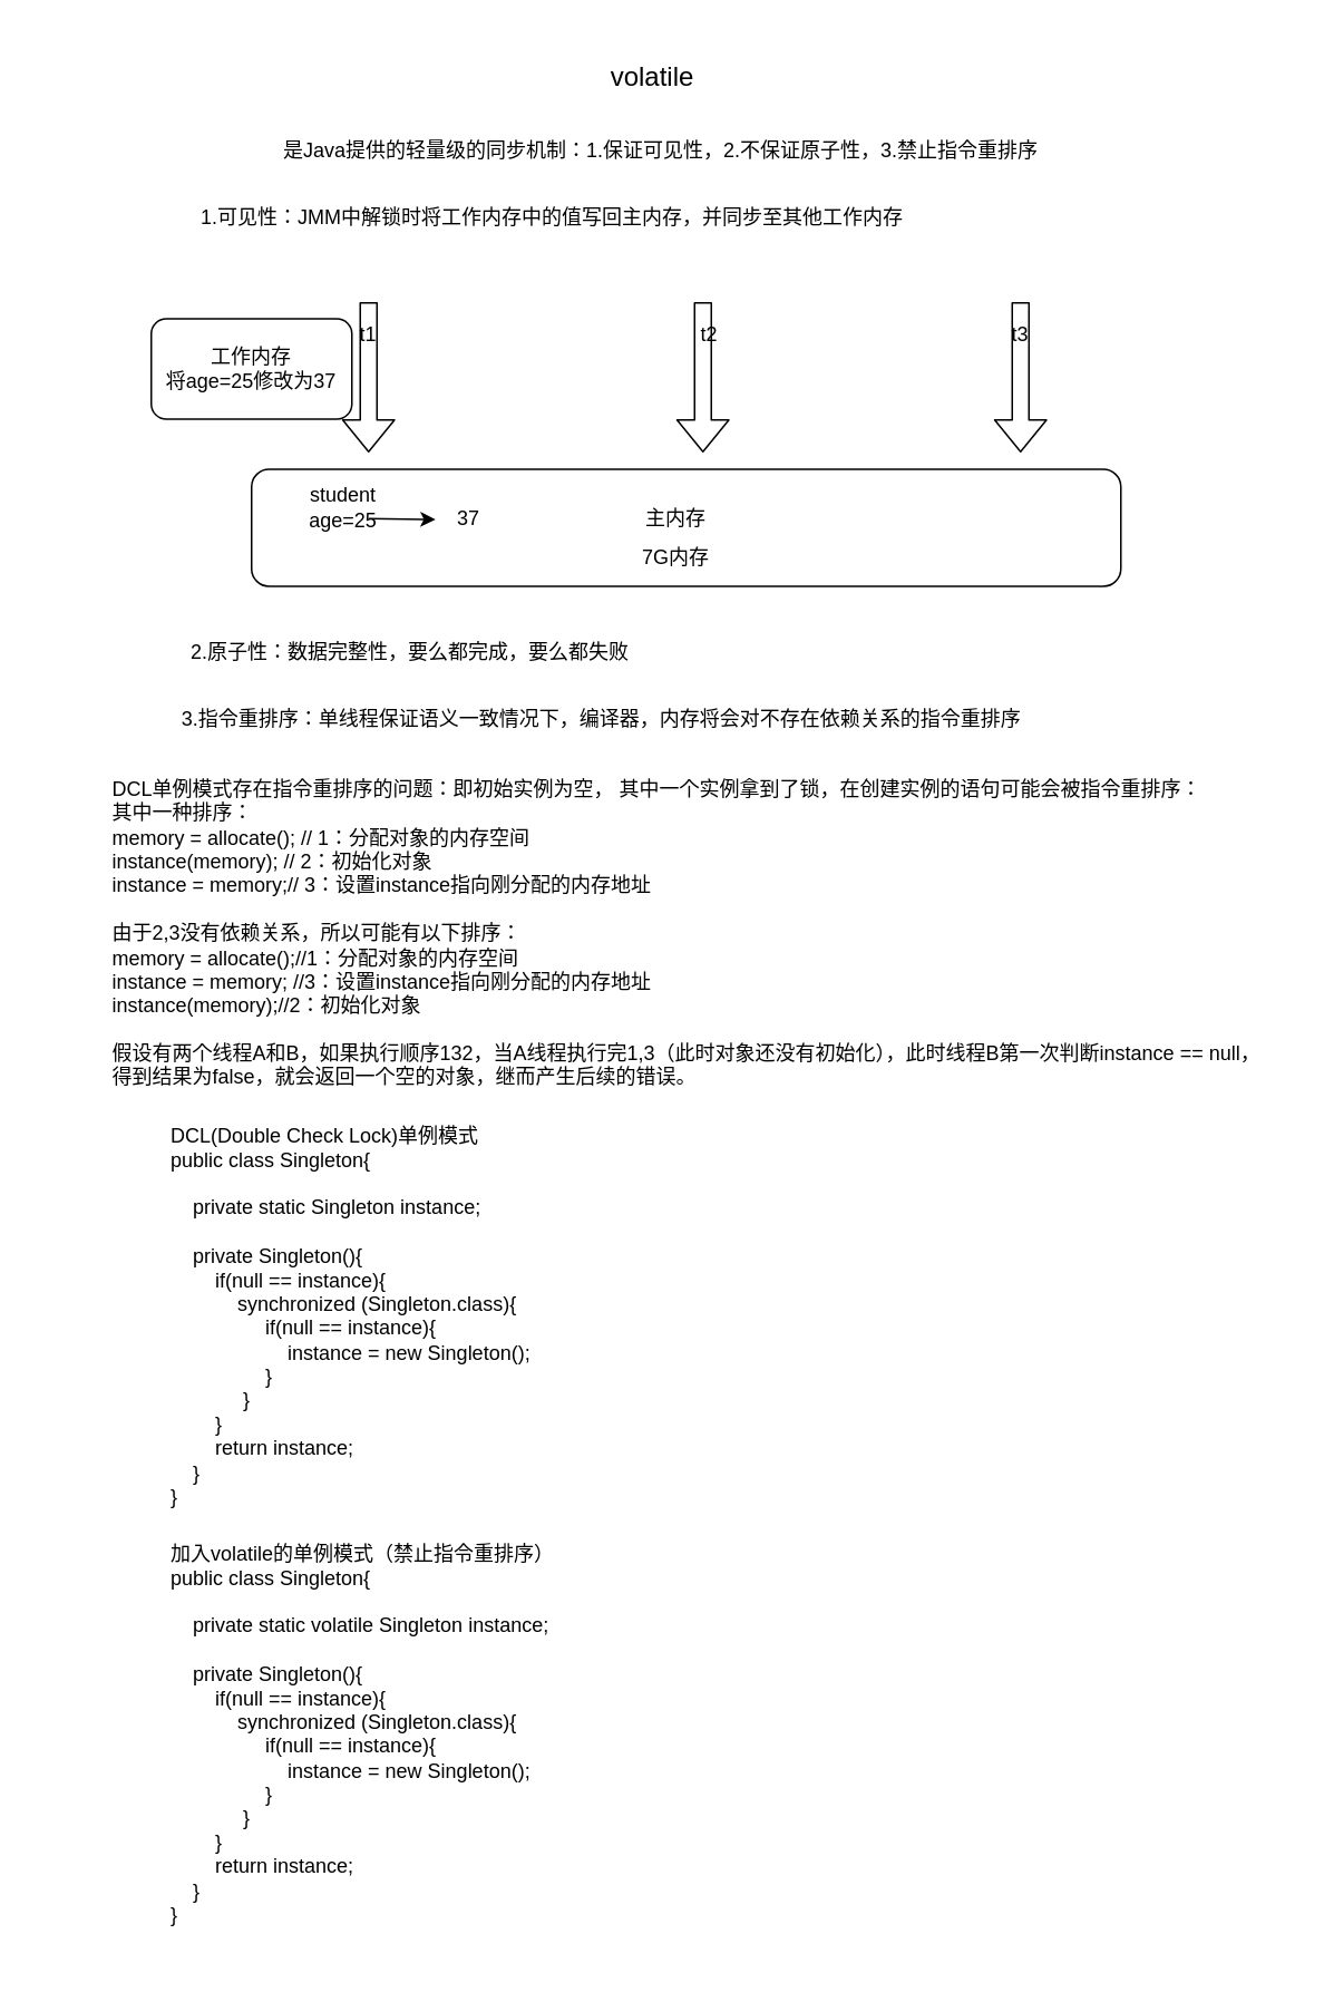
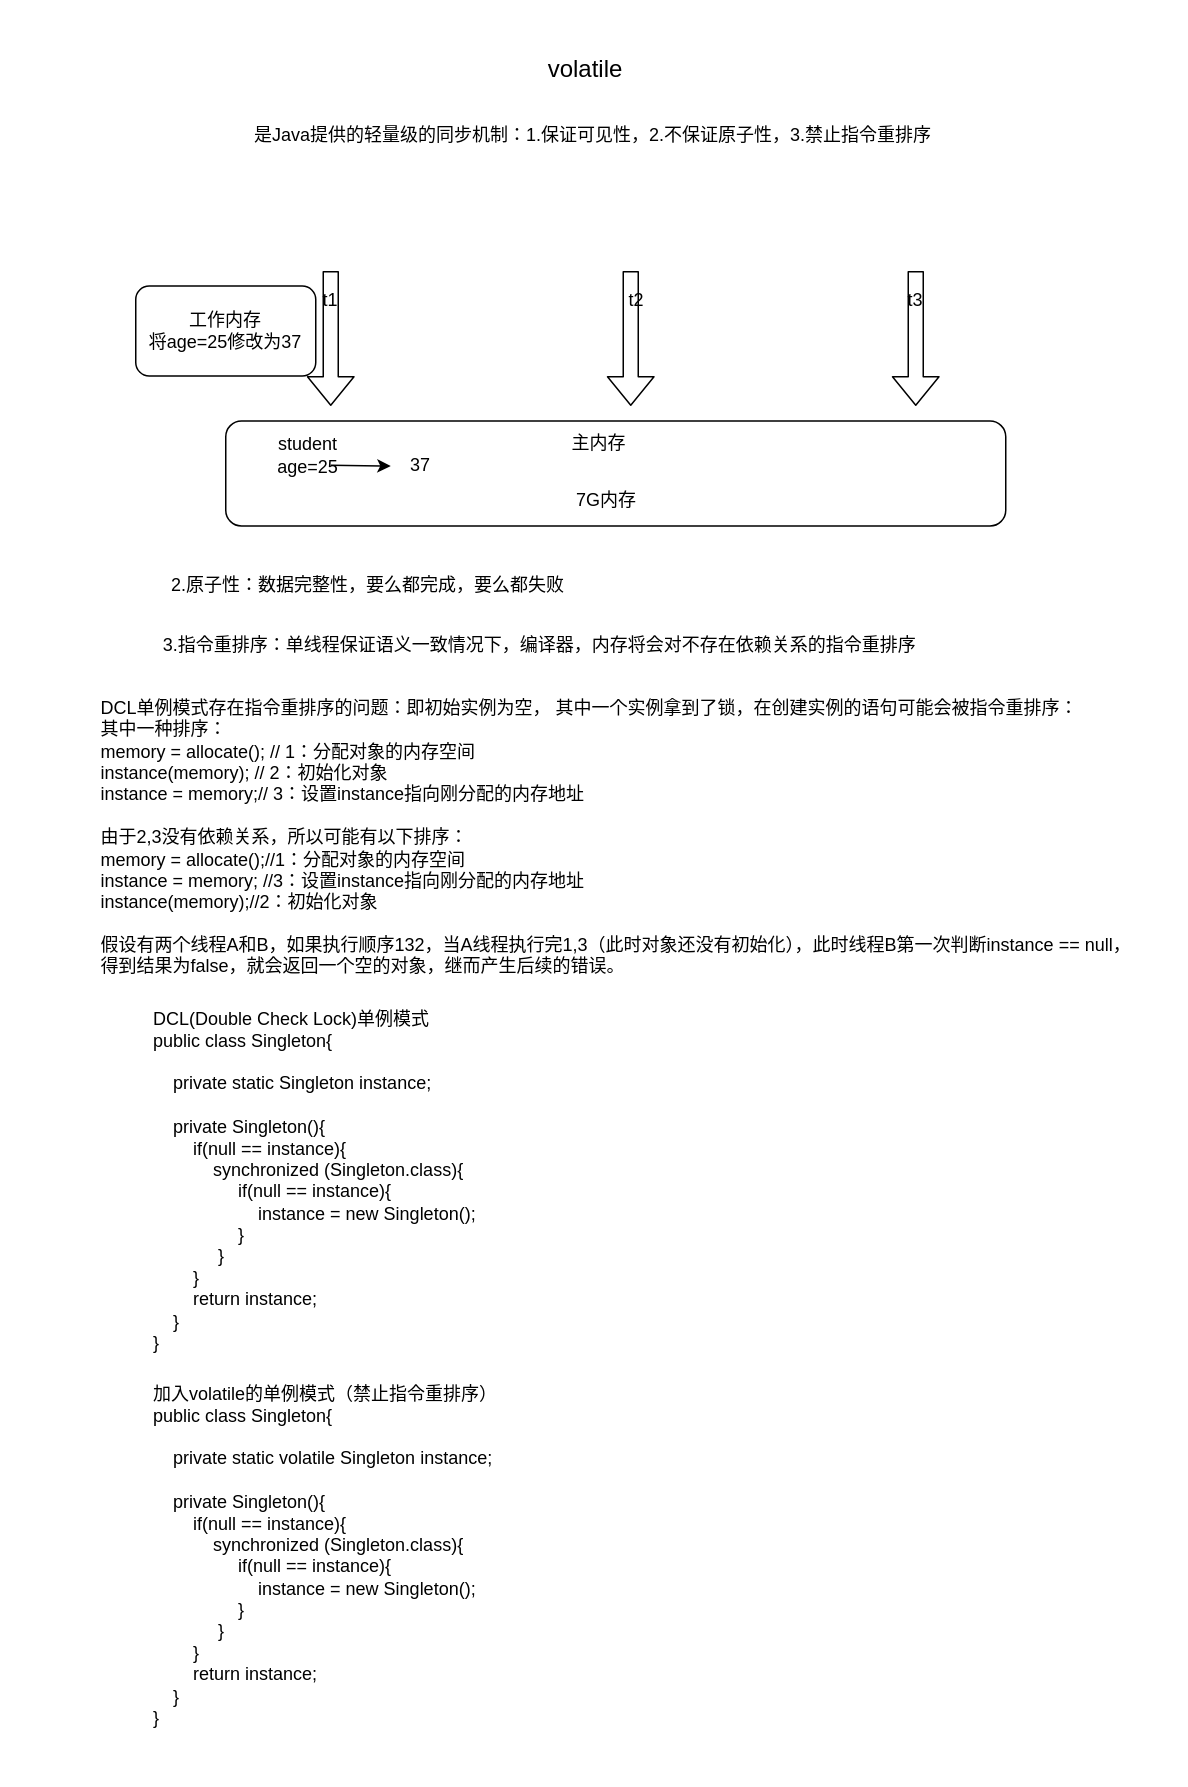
- <mxCell id="5" value="1.可见性：JMM中解锁时将工作内存中的值写回主内存，并同步至其他工作内存" style="text;html=1;strokeColor=none;fillColor=none;align=center;verticalAlign=middle;whiteSpace=wrap;rounded=0;" parent="1" vertex="1"><mxGeometry x="110" y="120" width="440" height="20" as="geometry" /></mxCell>
- <mxCell id="7" value="主内存" style="text;html=1;strokeColor=none;fillColor=none;align=center;verticalAlign=middle;whiteSpace=wrap;rounded=0;" parent="1" vertex="1"><mxGeometry x="384" y="300" width="40" height="20" as="geometry" /></mxCell>
+ <mxCell id="7" value="主内存" style="text;html=1;strokeColor=none;fillColor=none;align=center;verticalAlign=middle;whiteSpace=wrap;rounded=0;" parent="1" vertex="1"><mxGeometry x="379" y="285" width="40" height="20" as="geometry" /></mxCell>
